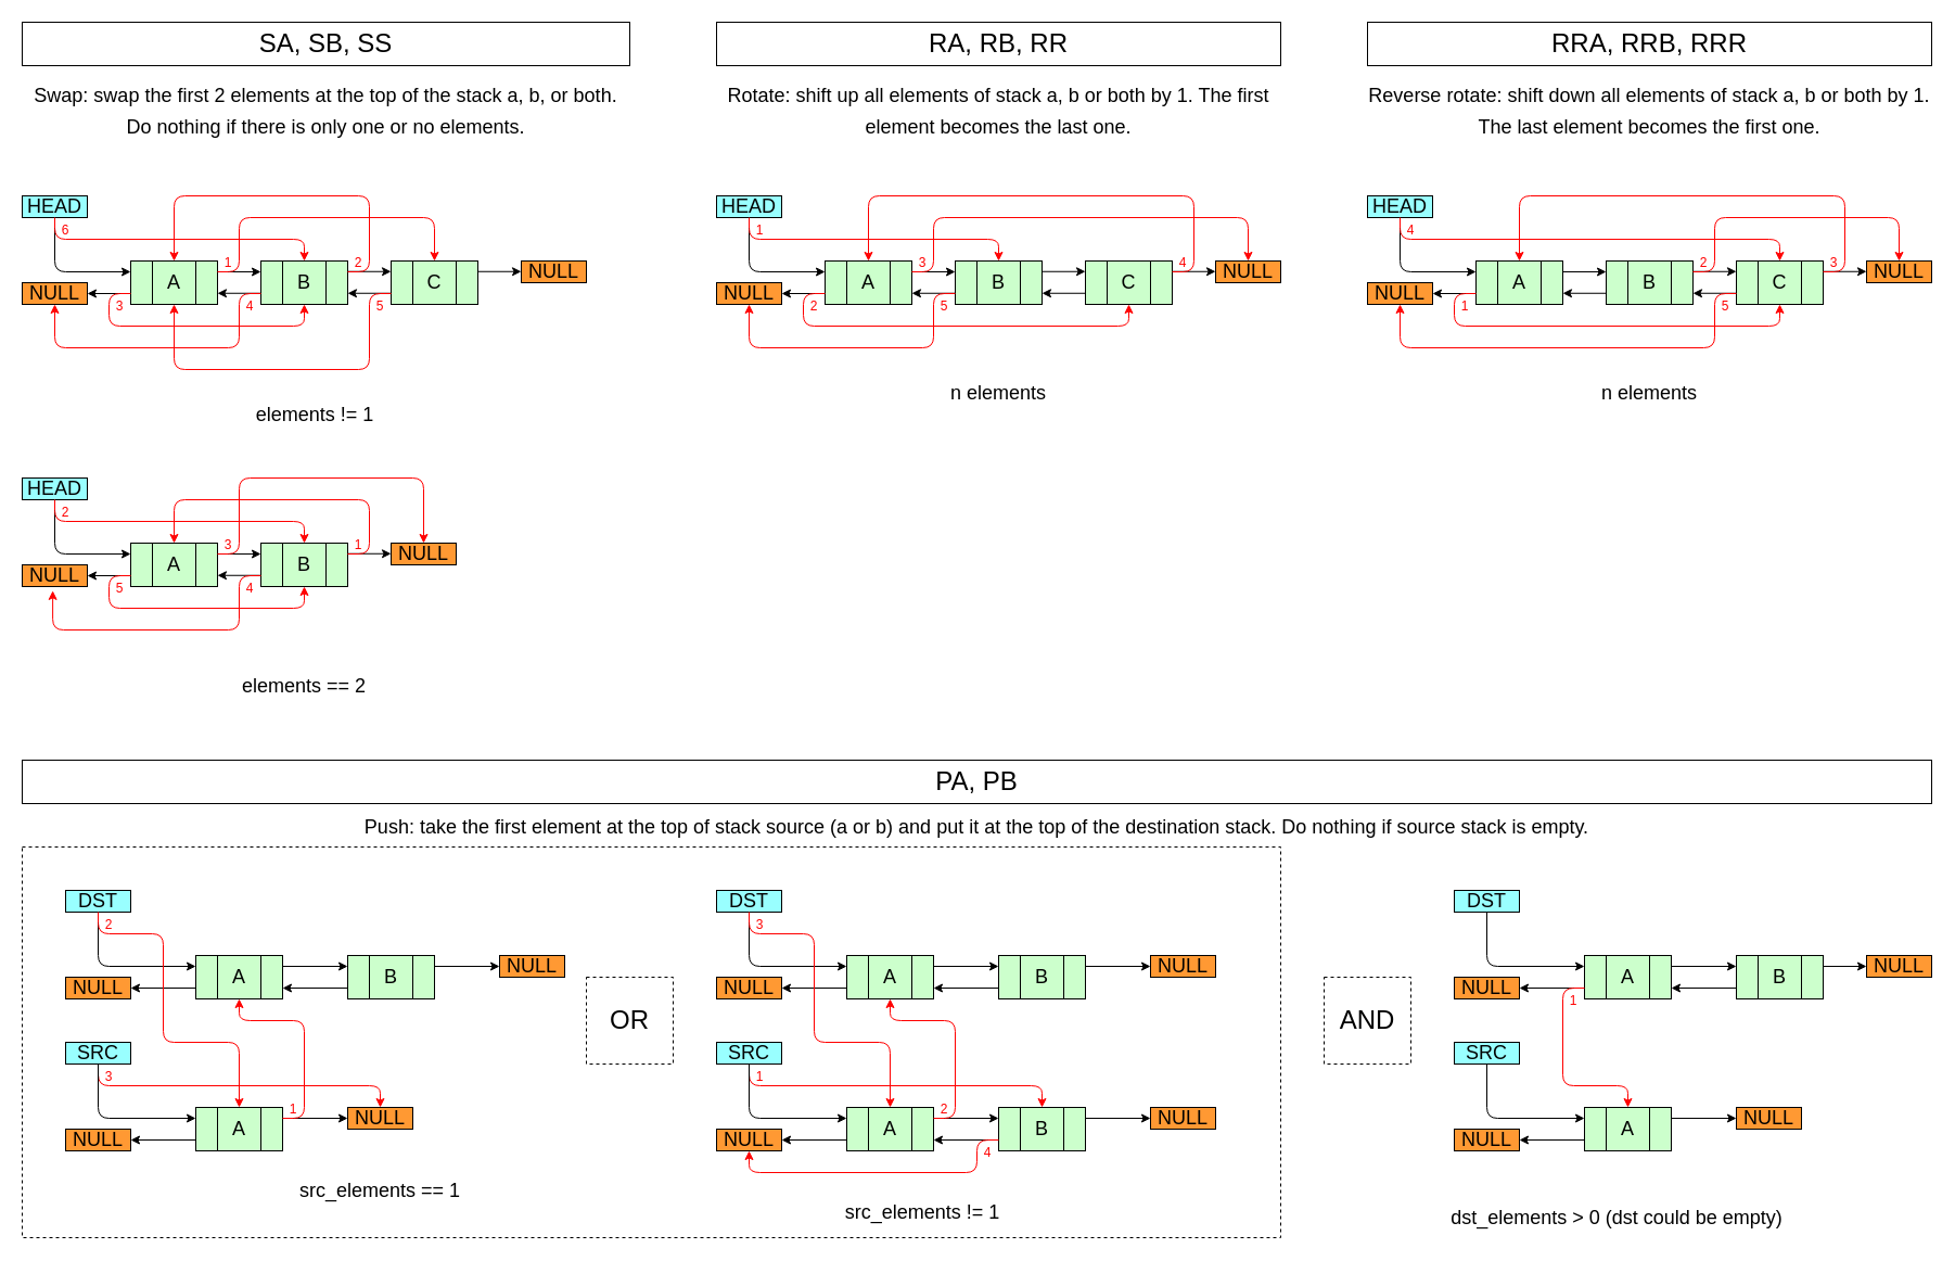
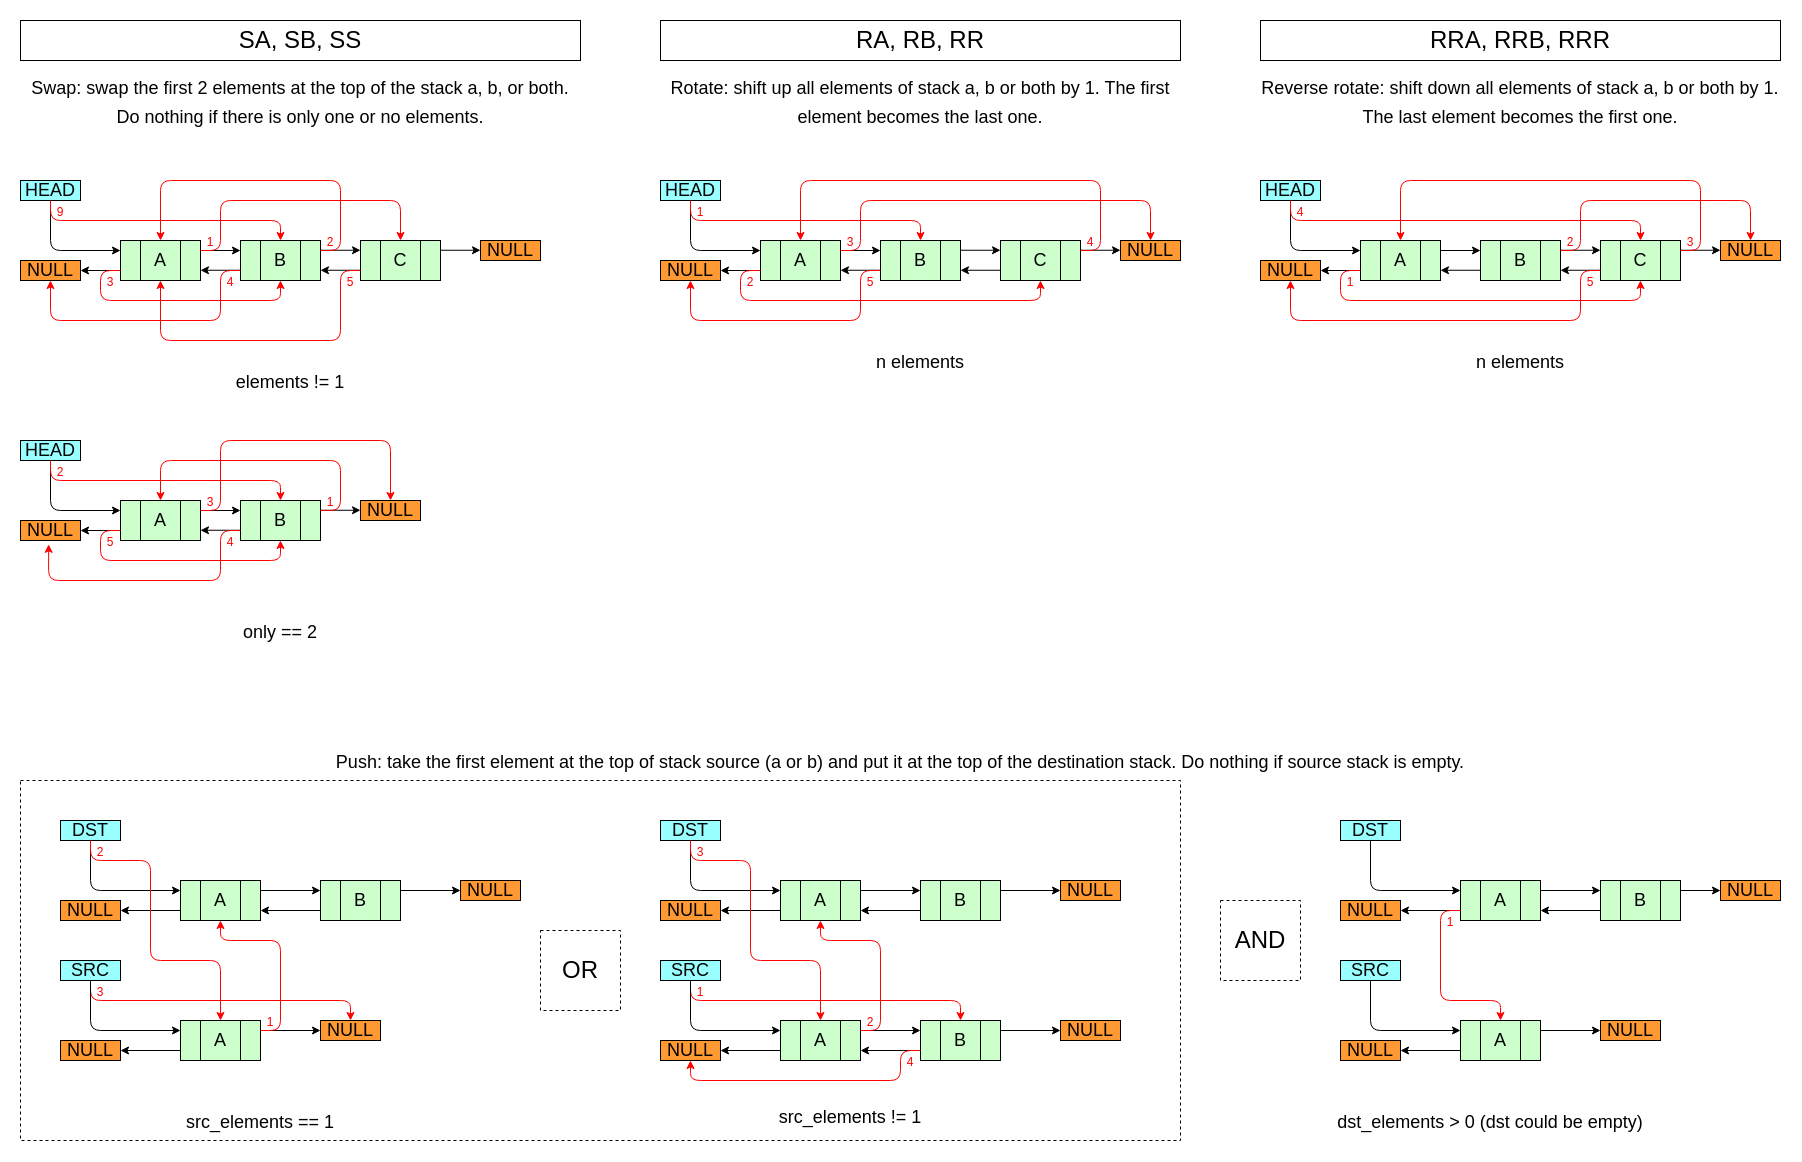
- <mxCell id="26" value="&lt;font color=&quot;#ff0000&quot; style=&quot;font-size: 12px&quot;&gt;6&lt;/font&gt;" style="text;html=1;strokeColor=none;fillColor=none;align=center;verticalAlign=middle;whiteSpace=wrap;rounded=0;labelBackgroundColor=none;labelBorderColor=none;fontSize=18;fontColor=default;" parent="1" vertex="1"><mxGeometry x="50" y="200" width="20" height="20" as="geometry" /></mxCell>
+ <mxCell id="26" value="&lt;font color=&quot;#ff0000&quot; style=&quot;font-size: 12px&quot;&gt;9&lt;/font&gt;" style="text;html=1;strokeColor=none;fillColor=none;align=center;verticalAlign=middle;whiteSpace=wrap;rounded=0;labelBackgroundColor=none;labelBorderColor=none;fontSize=18;fontColor=default;" parent="1" vertex="1"><mxGeometry x="50" y="200" width="20" height="20" as="geometry" /></mxCell>
- <mxCell id="98" value="&lt;font color=&quot;#000000&quot; style=&quot;font-size: 18px&quot;&gt;elements == 2&lt;/font&gt;" style="text;html=1;strokeColor=none;fillColor=none;align=center;verticalAlign=middle;whiteSpace=wrap;rounded=0;labelBackgroundColor=none;labelBorderColor=none;fontSize=24;fontColor=#FFFFFF;strokeWidth=1;" parent="1" vertex="1"><mxGeometry x="20" y="610" width="520" height="40" as="geometry" /></mxCell>
+ <mxCell id="98" value="&lt;font color=&quot;#000000&quot; style=&quot;font-size: 18px&quot;&gt;only == 2&lt;/font&gt;" style="text;html=1;strokeColor=none;fillColor=none;align=center;verticalAlign=middle;whiteSpace=wrap;rounded=0;labelBackgroundColor=none;labelBorderColor=none;fontSize=24;fontColor=#FFFFFF;strokeWidth=1;" parent="1" vertex="1"><mxGeometry x="20" y="610" width="520" height="40" as="geometry" /></mxCell>
- <mxCell id="48" value="&lt;font color=&quot;#000000&quot;&gt;PA, PB&lt;/font&gt;" style="text;html=1;strokeColor=default;fillColor=none;align=center;verticalAlign=middle;whiteSpace=wrap;rounded=0;labelBackgroundColor=none;labelBorderColor=none;fontSize=24;fontColor=#FFFFFF;strokeWidth=1;" parent="1" vertex="1"><mxGeometry x="20" y="700" width="1760" height="40" as="geometry" /></mxCell>
- <mxCell id="179" value="&lt;font style=&quot;font-size: 24px&quot;&gt;OR&lt;/font&gt;" style="text;html=1;strokeColor=default;fillColor=none;align=center;verticalAlign=middle;whiteSpace=wrap;rounded=0;shadow=0;dashed=1;labelBackgroundColor=none;labelBorderColor=none;sketch=0;fontSize=18;fontColor=#000000;" parent="1" vertex="1"><mxGeometry x="540" y="900" width="80" height="80" as="geometry" /></mxCell>
+ <mxCell id="179" value="&lt;font style=&quot;font-size: 24px&quot;&gt;OR&lt;/font&gt;" style="text;html=1;strokeColor=default;fillColor=none;align=center;verticalAlign=middle;whiteSpace=wrap;rounded=0;shadow=0;dashed=1;labelBackgroundColor=none;labelBorderColor=none;sketch=0;fontSize=18;fontColor=#000000;" parent="1" vertex="1"><mxGeometry x="540" y="930" width="80" height="80" as="geometry" /></mxCell>
- <mxCell id="158" value="&lt;font color=&quot;#000000&quot; style=&quot;font-size: 18px&quot;&gt;src_elements == 1&lt;br&gt;&lt;/font&gt;" style="text;html=1;strokeColor=none;fillColor=none;align=center;verticalAlign=middle;whiteSpace=wrap;rounded=0;labelBackgroundColor=none;labelBorderColor=none;fontSize=24;fontColor=#FFFFFF;strokeWidth=1;" parent="1" vertex="1"><mxGeometry x="150" y="1075" width="400" height="40" as="geometry" /></mxCell>
+ <mxCell id="158" value="&lt;font color=&quot;#000000&quot; style=&quot;font-size: 18px&quot;&gt;src_elements == 1&lt;br&gt;&lt;/font&gt;" style="text;html=1;strokeColor=none;fillColor=none;align=center;verticalAlign=middle;whiteSpace=wrap;rounded=0;labelBackgroundColor=none;labelBorderColor=none;fontSize=24;fontColor=#FFFFFF;strokeWidth=1;" parent="1" vertex="1"><mxGeometry x="60" y="1100" width="400" height="40" as="geometry" /></mxCell>
